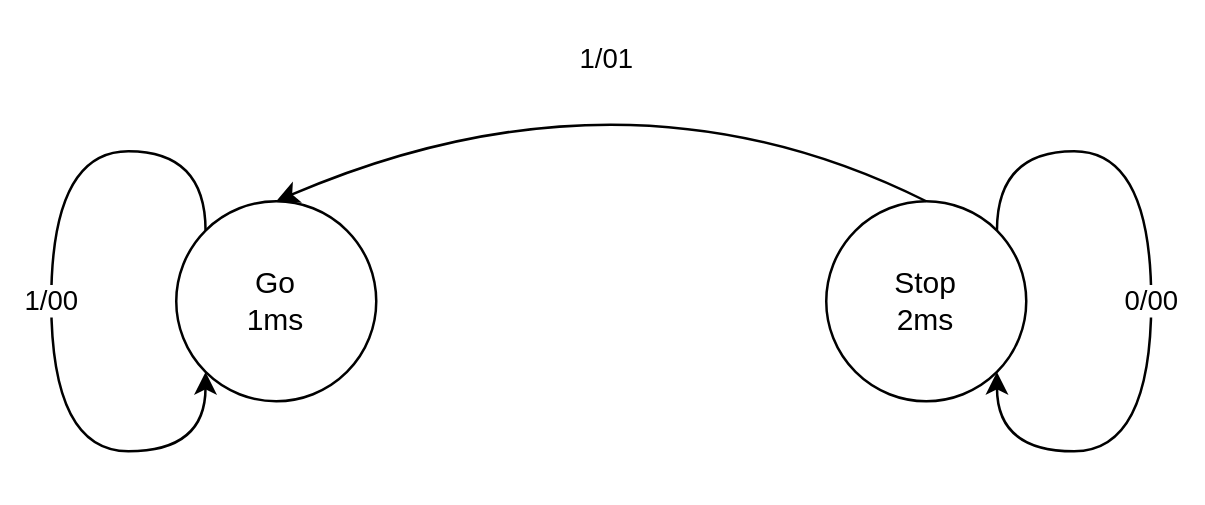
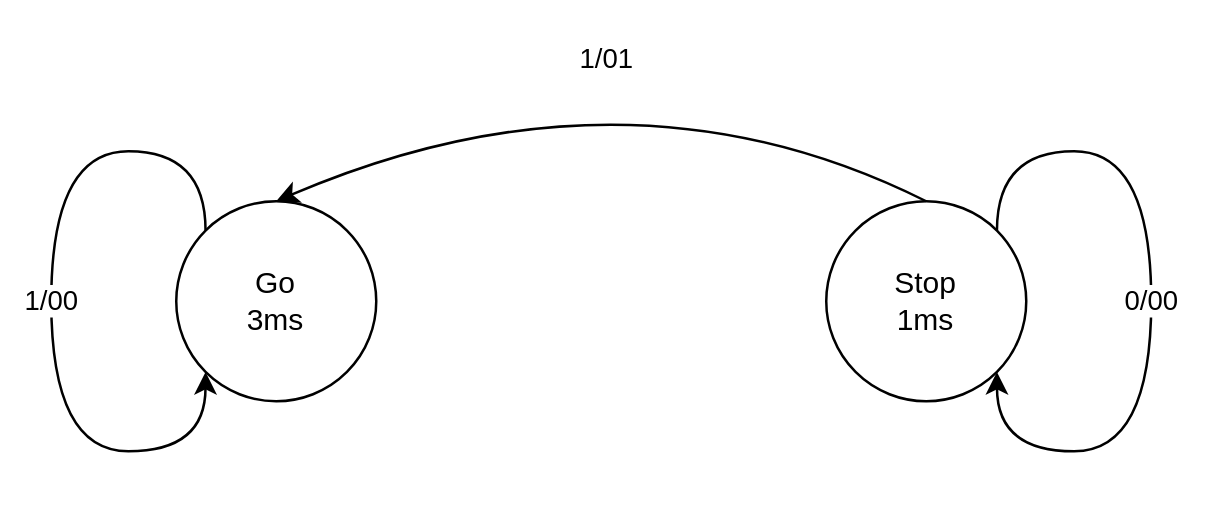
- <mxCell id="2" value="Go&lt;br&gt;1ms" style="ellipse;whiteSpace=wrap;html=1;aspect=fixed;" vertex="1" parent="1"><mxGeometry x="70" y="80" width="80" height="80" as="geometry" /></mxCell>
+ <mxCell id="2" value="Go&lt;br&gt;3ms" style="ellipse;whiteSpace=wrap;html=1;aspect=fixed;" vertex="1" parent="1"><mxGeometry x="70" y="80" width="80" height="80" as="geometry" /></mxCell>
- <mxCell id="4" value="Stop&lt;br&gt;2ms" style="ellipse;whiteSpace=wrap;html=1;aspect=fixed;" vertex="1" parent="1"><mxGeometry x="330" y="80" width="80" height="80" as="geometry" /></mxCell>
+ <mxCell id="4" value="Stop&lt;br&gt;1ms" style="ellipse;whiteSpace=wrap;html=1;aspect=fixed;" vertex="1" parent="1"><mxGeometry x="330" y="80" width="80" height="80" as="geometry" /></mxCell>
